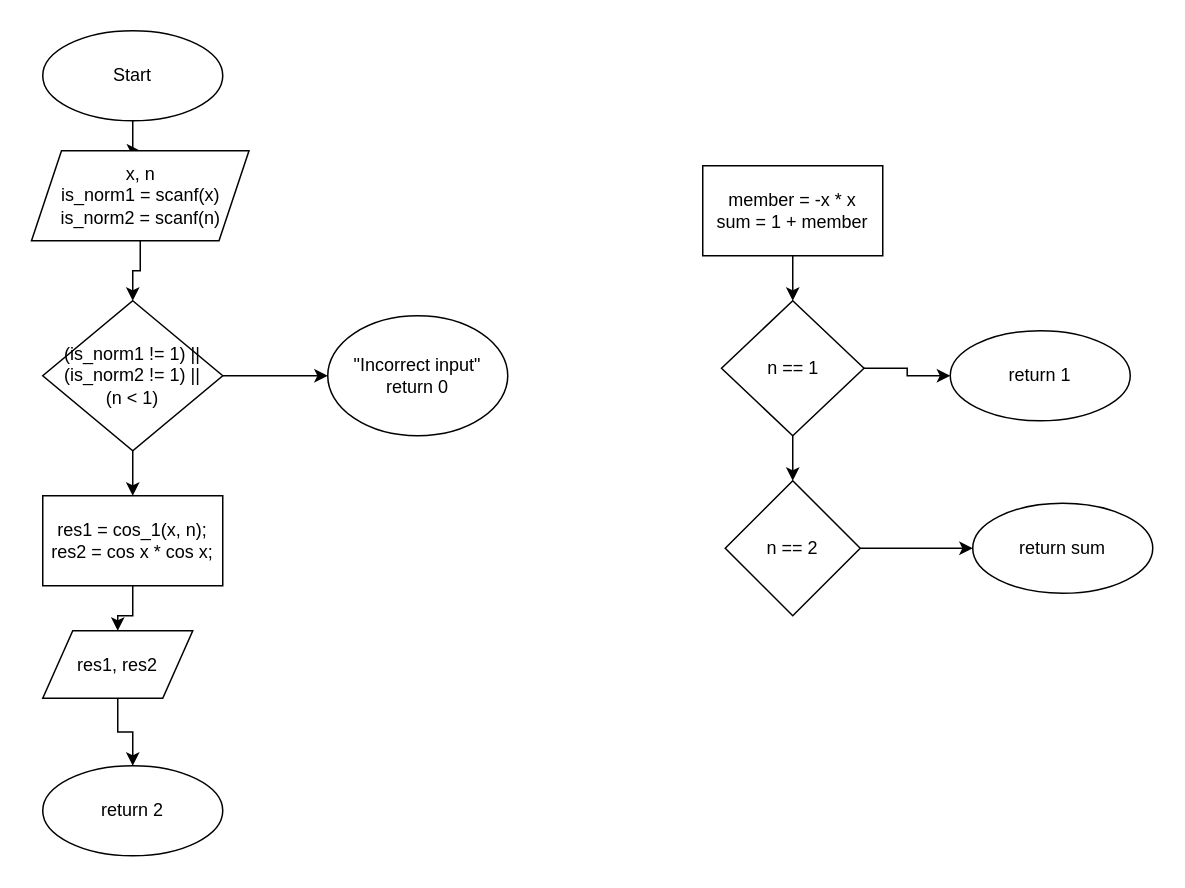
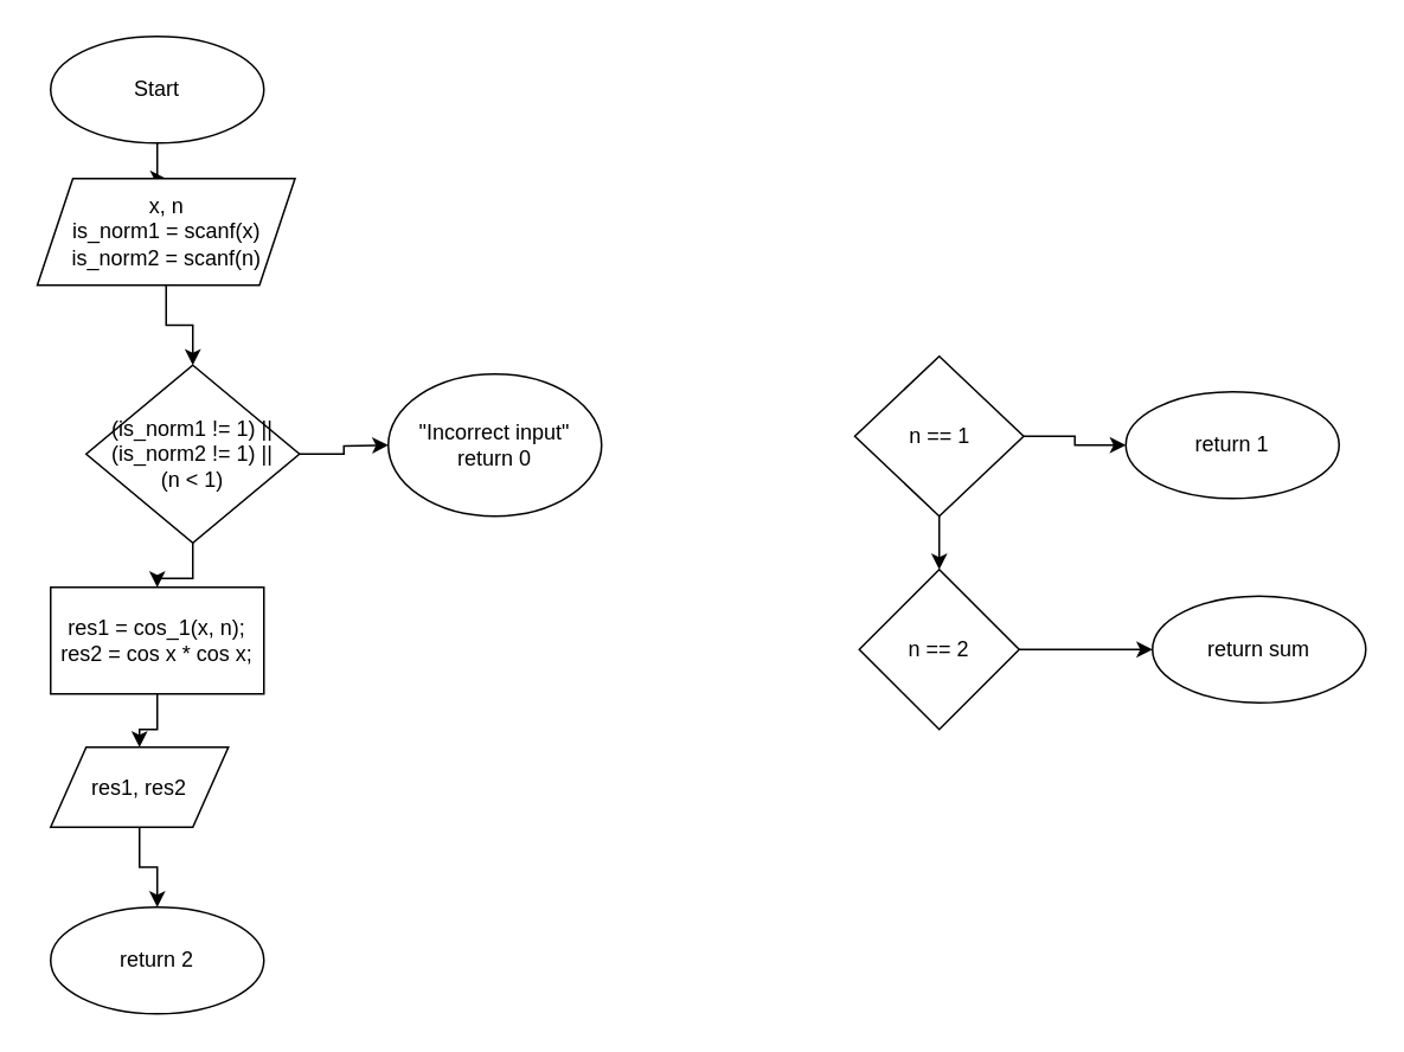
- <mxCell id="16" value="member = -x * x&lt;br&gt;sum = 1 + member" style="whiteSpace=wrap;html=1;" vertex="1" parent="1"><mxGeometry x="468" y="110" width="120" height="60" as="geometry" /></mxCell>
- <mxCell id="15" value="" style="edgeStyle=orthogonalEdgeStyle;rounded=0;orthogonalLoop=1;jettySize=auto;html=1;" edge="1" parent="1" source="16" target="19"><mxGeometry relative="1" as="geometry" /></mxCell>
- <mxCell id="8" value="(is_norm1 != 1) ||&lt;br&gt;(is_norm2 != 1) ||&lt;br&gt;(n &amp;lt; 1)" style="rhombus;whiteSpace=wrap;html=1;" vertex="1" parent="1"><mxGeometry x="28" y="200" width="120" height="100" as="geometry" /></mxCell>
+ <mxCell id="8" value="(is_norm1 != 1) ||&lt;br&gt;(is_norm2 != 1) ||&lt;br&gt;(n &amp;lt; 1)" style="rhombus;whiteSpace=wrap;html=1;" vertex="1" parent="1"><mxGeometry x="48" y="205" width="120" height="100" as="geometry" /></mxCell>
